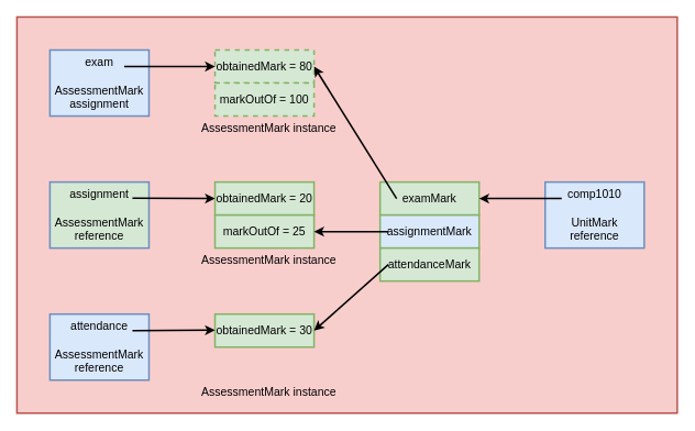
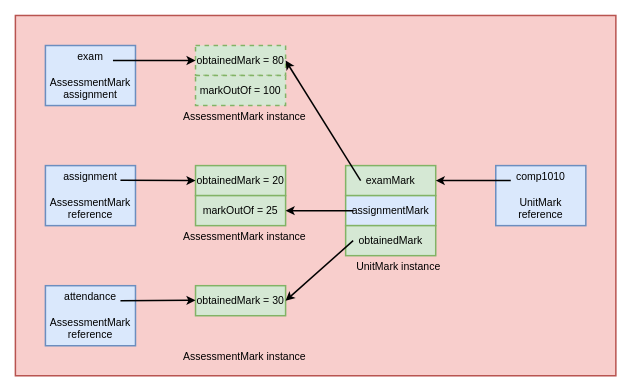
- <mxCell id="5" value="assignment&lt;div style=&quot;font-size: 14px;&quot;&gt;&lt;br style=&quot;font-size: 14px;&quot;&gt;&lt;/div&gt;&lt;div style=&quot;font-size: 14px;&quot;&gt;AssessmentMark&lt;/div&gt;&lt;div style=&quot;font-size: 14px;&quot;&gt;reference&lt;/div&gt;" style="rounded=0;whiteSpace=wrap;html=1;fillColor=#d5e8d4;strokeColor=#6c8ebf;strokeWidth=2;fontSize=14;" vertex="1" parent="1"><mxGeometry x="60" y="220" width="120" height="80" as="geometry" /></mxCell>
+ <mxCell id="5" value="assignment&lt;div style=&quot;font-size: 14px;&quot;&gt;&lt;br style=&quot;font-size: 14px;&quot;&gt;&lt;/div&gt;&lt;div style=&quot;font-size: 14px;&quot;&gt;AssessmentMark&lt;/div&gt;&lt;div style=&quot;font-size: 14px;&quot;&gt;reference&lt;/div&gt;" style="rounded=0;whiteSpace=wrap;html=1;fillColor=#dae8fc;strokeColor=#6c8ebf;strokeWidth=2;fontSize=14;" vertex="1" parent="1"><mxGeometry x="60" y="220" width="120" height="80" as="geometry" /></mxCell>
- <mxCell id="18" value="attendanceMark" style="rounded=0;whiteSpace=wrap;html=1;fillColor=#d5e8d4;strokeColor=#82b366;strokeWidth=2;fontSize=14;" vertex="1" parent="1"><mxGeometry x="460" y="300" width="120" height="40" as="geometry" /></mxCell>
+ <mxCell id="18" value="obtainedMark" style="rounded=0;whiteSpace=wrap;html=1;fillColor=#d5e8d4;strokeColor=#82b366;strokeWidth=2;fontSize=14;" vertex="1" parent="1"><mxGeometry x="460" y="300" width="120" height="40" as="geometry" /></mxCell>
+ <mxCell id="17" value="UnitMark instance" style="text;html=1;align=center;verticalAlign=middle;resizable=0;points=[];autosize=1;strokeColor=none;fillColor=none;strokeWidth=2;fontSize=14;" vertex="1" parent="1"><mxGeometry x="460" y="340" width="140" height="30" as="geometry" /></mxCell>
